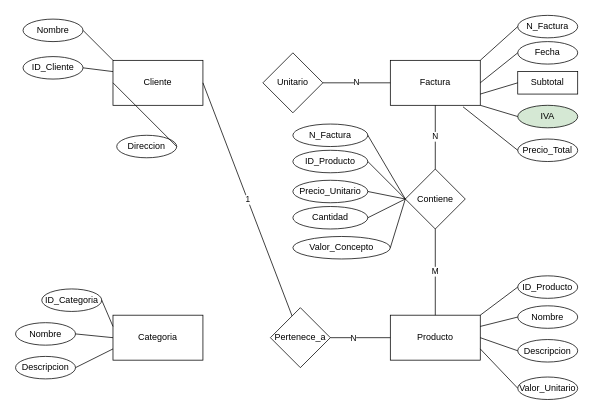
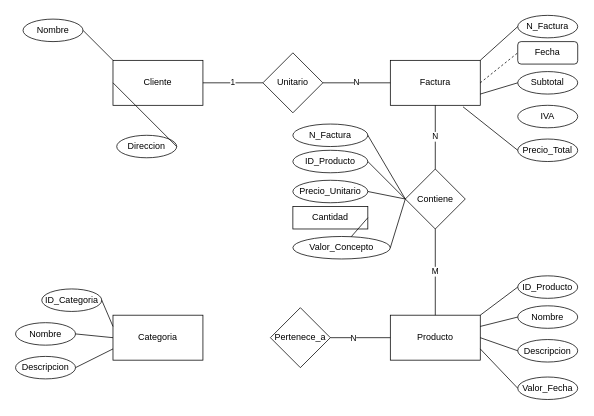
- <mxCell id="24" value="Fecha" style="ellipse;whiteSpace=wrap;html=1;" parent="1" vertex="1"><mxGeometry x="690" y="55" width="80" height="30" as="geometry" /></mxCell>
+ <mxCell id="24" value="Fecha" style="whiteSpace=wrap;html=1;rounded=1;" parent="1" vertex="1"><mxGeometry x="690" y="55" width="80" height="30" as="geometry" /></mxCell>
- <mxCell id="6" value="ID_Cliente" style="ellipse;whiteSpace=wrap;html=1;" parent="1" vertex="1"><mxGeometry x="30" y="75" width="80" height="30" as="geometry" /></mxCell>
- <mxCell id="29" value="" style="endArrow=none;html=1;entryX=0;entryY=0.5;entryDx=0;entryDy=0;exitX=1;exitY=0.5;exitDx=0;exitDy=0;" parent="1" source="3" target="24" edge="1"><mxGeometry width="50" height="50" relative="1" as="geometry"><mxPoint x="670" y="110" as="sourcePoint" /><mxPoint x="720" y="65" as="targetPoint" /></mxGeometry></mxCell>
+ <mxCell id="29" value="" style="endArrow=none;html=1;entryX=0;entryY=0.5;entryDx=0;entryDy=0;exitX=1;exitY=0.5;exitDx=0;exitDy=0;dashed=1;" parent="1" source="3" target="24" edge="1"><mxGeometry width="50" height="50" relative="1" as="geometry"><mxPoint x="670" y="110" as="sourcePoint" /><mxPoint x="720" y="65" as="targetPoint" /></mxGeometry></mxCell>
- <mxCell id="10" value="" style="endArrow=none;html=1;entryX=0;entryY=0.25;entryDx=0;entryDy=0;exitX=1;exitY=0.5;exitDx=0;exitDy=0;" parent="1" source="6" target="5" edge="1"><mxGeometry width="50" height="50" relative="1" as="geometry"><mxPoint x="120" y="145" as="sourcePoint" /><mxPoint x="180" y="145" as="targetPoint" /></mxGeometry></mxCell>
- <mxCell id="25" value="Subtotal" style="whiteSpace=wrap;html=1;rounded=0;" parent="1" vertex="1"><mxGeometry x="690" y="95" width="80" height="30" as="geometry" /></mxCell>
+ <mxCell id="25" value="Subtotal" style="ellipse;whiteSpace=wrap;html=1;" parent="1" vertex="1"><mxGeometry x="690" y="95" width="80" height="30" as="geometry" /></mxCell>
- <mxCell id="31" value="" style="endArrow=none;html=1;entryX=0;entryY=0.5;entryDx=0;entryDy=0;exitX=1;exitY=1;exitDx=0;exitDy=0;" parent="1" source="3" target="26" edge="1"><mxGeometry width="50" height="50" relative="1" as="geometry"><mxPoint x="690" y="130" as="sourcePoint" /><mxPoint x="740" y="85" as="targetPoint" /></mxGeometry></mxCell>
- <mxCell id="26" value="IVA" style="ellipse;whiteSpace=wrap;html=1;fillColor=#d5e8d4;" parent="1" vertex="1"><mxGeometry x="690" y="140" width="80" height="30" as="geometry" /></mxCell>
+ <mxCell id="26" value="IVA" style="ellipse;whiteSpace=wrap;html=1;" parent="1" vertex="1"><mxGeometry x="690" y="140" width="80" height="30" as="geometry" /></mxCell>
- <mxCell id="34" value="1" style="endArrow=none;html=1;exitX=1;exitY=0.5;exitDx=0;exitDy=0;" parent="1" source="5" target="39" edge="1"><mxGeometry width="50" height="50" relative="1" as="geometry"><mxPoint x="320" y="305" as="sourcePoint" /><mxPoint x="370" y="255" as="targetPoint" /></mxGeometry></mxCell>
+ <mxCell id="34" value="1" style="endArrow=none;html=1;exitX=1;exitY=0.5;exitDx=0;exitDy=0;" parent="1" source="5" target="33" edge="1"><mxGeometry width="50" height="50" relative="1" as="geometry"><mxPoint x="320" y="305" as="sourcePoint" /><mxPoint x="370" y="255" as="targetPoint" /></mxGeometry></mxCell>
- <mxCell id="53" value="" style="endArrow=none;html=1;entryX=0;entryY=0.5;entryDx=0;entryDy=0;exitX=1;exitY=0.5;exitDx=0;exitDy=0;" parent="1" source="48" target="36" edge="1"><mxGeometry width="50" height="50" relative="1" as="geometry"><mxPoint x="520" y="210" as="sourcePoint" /><mxPoint x="570" y="295" as="targetPoint" /></mxGeometry></mxCell>
+ <mxCell id="53" value="" style="endArrow=none;html=1;exitX=1;exitY=0.5;exitDx=0;exitDy=0;" parent="1" source="48" target="49" edge="1"><mxGeometry width="50" height="50" relative="1" as="geometry"><mxPoint x="520" y="210" as="sourcePoint" /><mxPoint x="570" y="295" as="targetPoint" /></mxGeometry></mxCell>
- <mxCell id="48" value="Cantidad" style="ellipse;whiteSpace=wrap;html=1;" parent="1" vertex="1"><mxGeometry x="390" y="275" width="100" height="30" as="geometry" /></mxCell>
+ <mxCell id="48" value="Cantidad" style="whiteSpace=wrap;html=1;rounded=0;" parent="1" vertex="1"><mxGeometry x="390" y="275" width="100" height="30" as="geometry" /></mxCell>
- <mxCell id="15" value="Valor_Unitario" style="ellipse;whiteSpace=wrap;html=1;" parent="1" vertex="1"><mxGeometry x="690" y="502.5" width="80" height="30" as="geometry" /></mxCell>
+ <mxCell id="15" value="Valor_Fecha" style="ellipse;whiteSpace=wrap;html=1;" parent="1" vertex="1"><mxGeometry x="690" y="502.5" width="80" height="30" as="geometry" /></mxCell>
